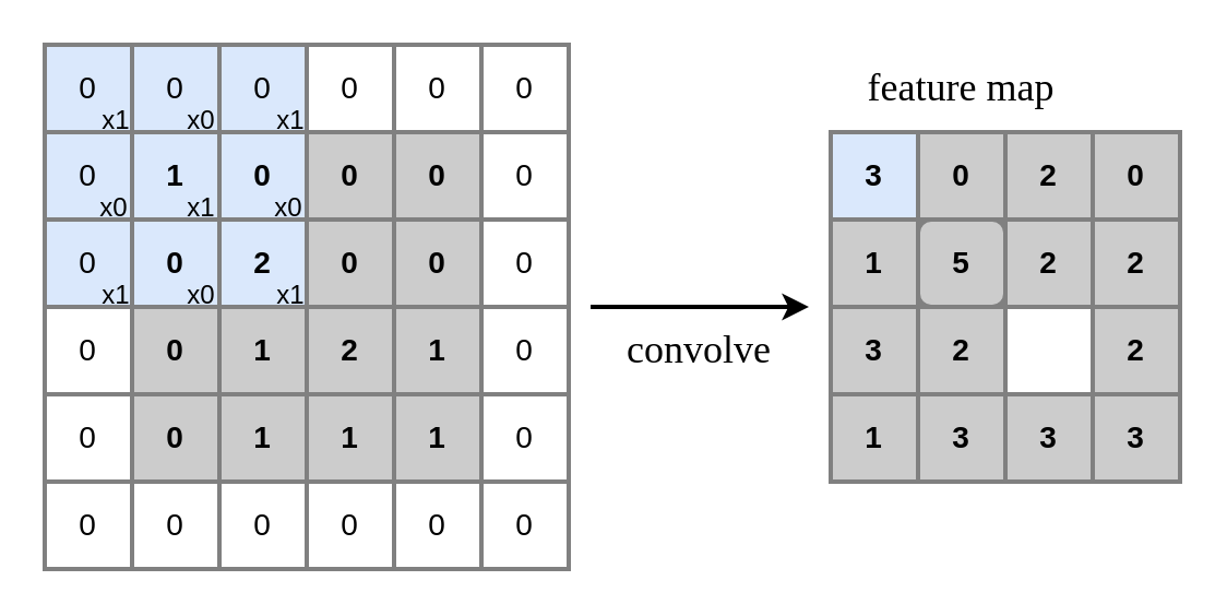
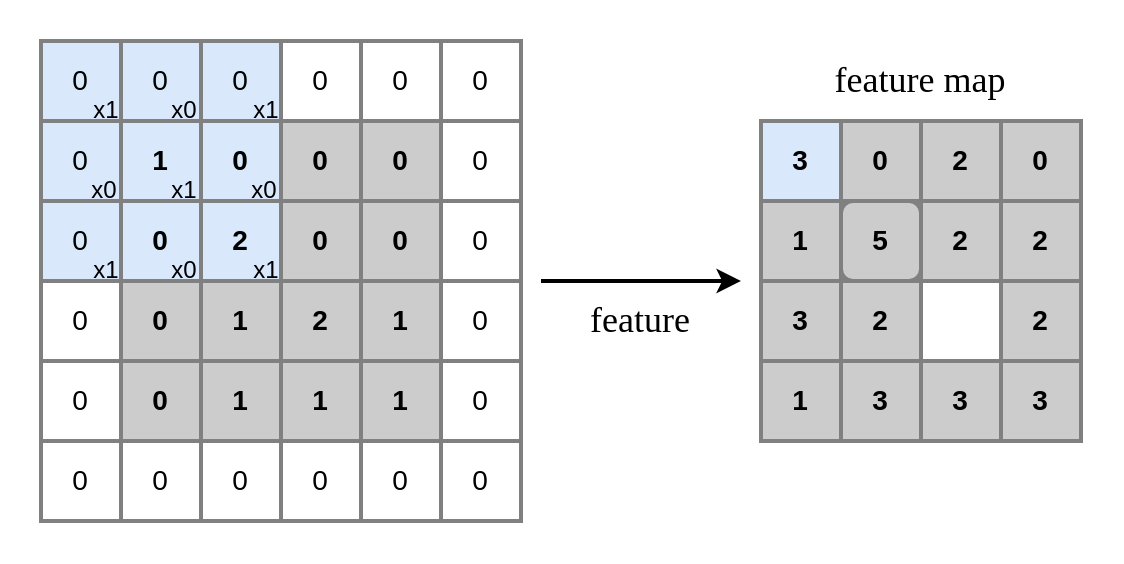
- <mxCell id="63" value="&lt;font style=&quot;font-size: 18px&quot; face=&quot;lmodern&quot;&gt;feature map&lt;/font&gt;" style="text;html=1;strokeColor=none;fillColor=none;align=center;verticalAlign=middle;whiteSpace=wrap;rounded=0;" vertex="1" parent="1"><mxGeometry x="370" y="30" width="140" height="20" as="geometry" /></mxCell>
+ <mxCell id="63" value="&lt;font style=&quot;font-size: 18px&quot; face=&quot;lmodern&quot;&gt;feature map&lt;/font&gt;" style="text;html=1;strokeColor=none;fillColor=none;align=center;verticalAlign=middle;whiteSpace=wrap;rounded=0;" vertex="1" parent="1"><mxGeometry x="390" y="30" width="140" height="20" as="geometry" /></mxCell>
- <mxCell id="64" value="&lt;font style=&quot;font-size: 18px&quot; face=&quot;lmodern&quot;&gt;convolve&lt;/font&gt;" style="text;html=1;strokeColor=none;fillColor=none;align=center;verticalAlign=middle;whiteSpace=wrap;rounded=0;" vertex="1" parent="1"><mxGeometry x="270" y="150" width="100" height="20" as="geometry" /></mxCell>
+ <mxCell id="64" value="&lt;font style=&quot;font-size: 18px&quot; face=&quot;lmodern&quot;&gt;feature&lt;/font&gt;" style="text;html=1;strokeColor=none;fillColor=none;align=center;verticalAlign=middle;whiteSpace=wrap;rounded=0;" vertex="1" parent="1"><mxGeometry x="270" y="150" width="100" height="20" as="geometry" /></mxCell>
